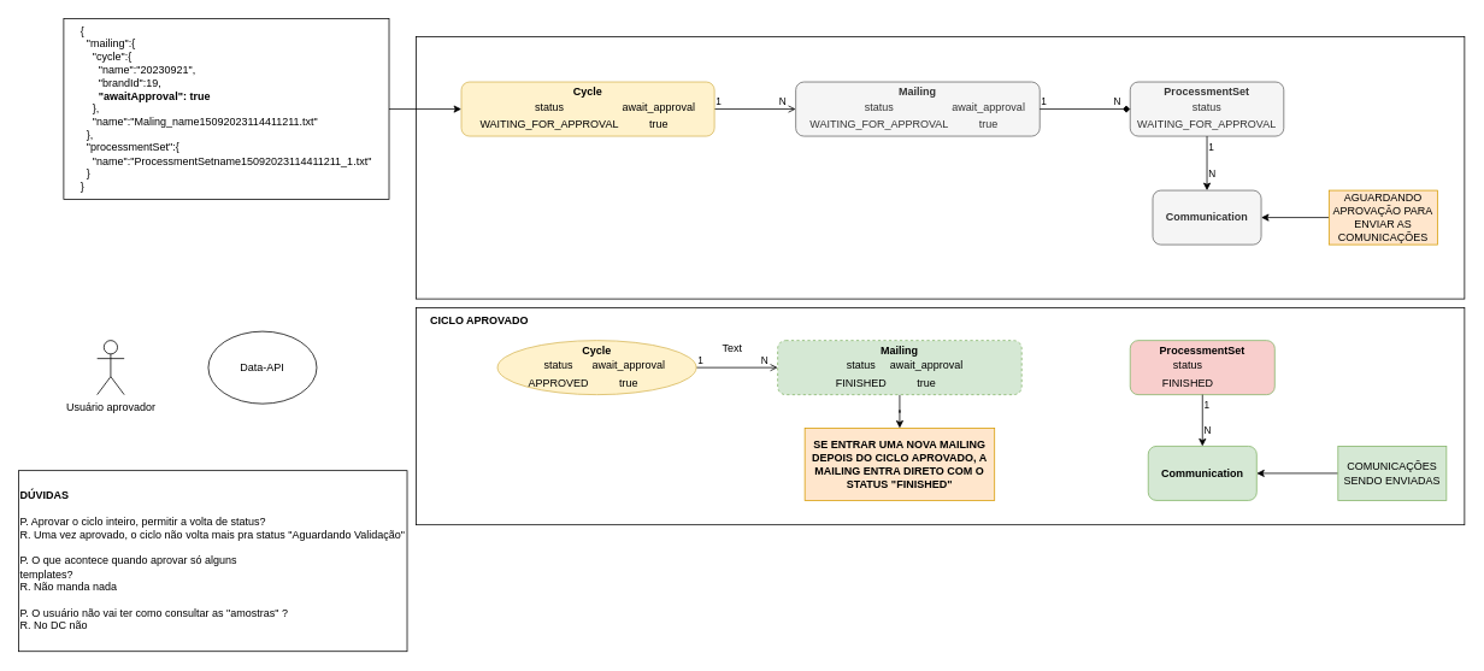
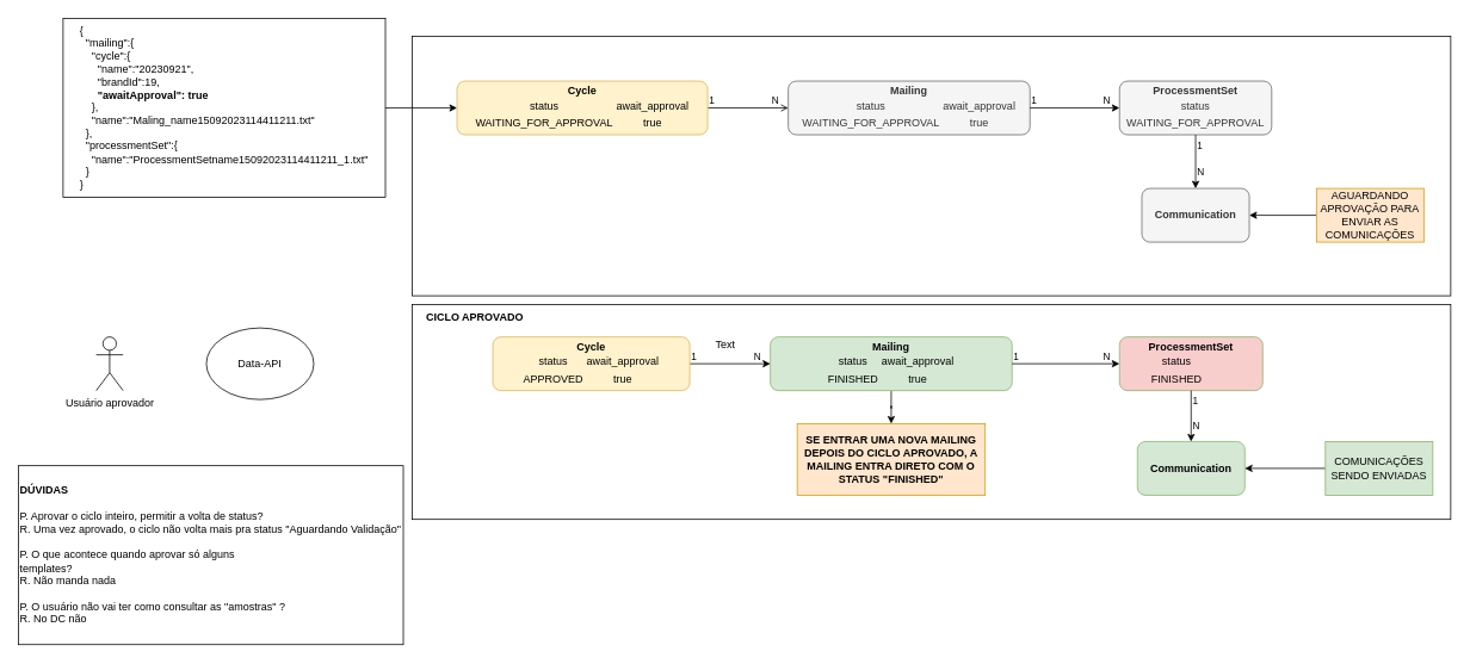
- <mxCell id="7" value="" style="endArrow=diamond;html=1;rounded=0;" parent="1" source="4" target="5" edge="1"><mxGeometry relative="1" as="geometry"><mxPoint x="880" y="390" as="sourcePoint" /><mxPoint x="1040" y="390" as="targetPoint" /></mxGeometry></mxCell>
+ <mxCell id="7" value="" style="endArrow=classic;html=1;rounded=0;" parent="1" source="4" target="5" edge="1"><mxGeometry relative="1" as="geometry"><mxPoint x="880" y="390" as="sourcePoint" /><mxPoint x="1040" y="390" as="targetPoint" /></mxGeometry></mxCell>
- <mxCell id="30" value="&lt;b&gt;Cycle&lt;/b&gt;&lt;table&gt;&lt;tbody&gt;&lt;tr&gt;&lt;td&gt;status&lt;br&gt;&lt;/td&gt;&lt;td&gt;await_approval&lt;/td&gt;&lt;/tr&gt;&lt;tr&gt;&lt;td&gt;APPROVED&lt;/td&gt;&lt;td&gt;true&lt;/td&gt;&lt;/tr&gt;&lt;/tbody&gt;&lt;/table&gt;" style="ellipse;whiteSpace=wrap;html=1;align=center;fillColor=#fff2cc;strokeColor=#d6b656;" parent="1" vertex="1"><mxGeometry y="376" width="220" height="60" as="geometry" x="550" /></mxCell>
+ <mxCell id="30" value="&lt;b&gt;Cycle&lt;/b&gt;&lt;table&gt;&lt;tbody&gt;&lt;tr&gt;&lt;td&gt;status&lt;br&gt;&lt;/td&gt;&lt;td&gt;await_approval&lt;/td&gt;&lt;/tr&gt;&lt;tr&gt;&lt;td&gt;APPROVED&lt;/td&gt;&lt;td&gt;true&lt;/td&gt;&lt;/tr&gt;&lt;/tbody&gt;&lt;/table&gt;" style="rounded=1;whiteSpace=wrap;html=1;align=center;fillColor=#fff2cc;strokeColor=#d6b656;" parent="1" vertex="1"><mxGeometry y="376" width="220" height="60" as="geometry" x="550" /></mxCell>
- <mxCell id="27" value="" style="endArrow=open;html=1;rounded=0;" parent="1" source="30" target="18" edge="1"><mxGeometry relative="1" as="geometry"><mxPoint x="990" y="400" as="sourcePoint" /><mxPoint x="1100" y="400" as="targetPoint" /></mxGeometry></mxCell>
+ <mxCell id="27" value="" style="endArrow=classic;html=1;rounded=0;" parent="1" source="30" target="18" edge="1"><mxGeometry relative="1" as="geometry"><mxPoint x="990" y="400" as="sourcePoint" /><mxPoint x="1100" y="400" as="targetPoint" /></mxGeometry></mxCell>
- <mxCell id="18" value="&lt;b&gt;Mailing&lt;/b&gt;&lt;br&gt;&lt;table&gt;&lt;tbody&gt;&lt;tr&gt;&lt;td&gt;status&lt;/td&gt;&lt;td&gt;await_approval&lt;/td&gt;&lt;/tr&gt;&lt;tr&gt;&lt;td&gt;FINISHED&lt;/td&gt;&lt;td&gt;true&lt;/td&gt;&lt;/tr&gt;&lt;/tbody&gt;&lt;/table&gt;" style="rounded=1;whiteSpace=wrap;html=1;fillColor=#d5e8d4;strokeColor=#82b366;dashed=1;" parent="1" vertex="1"><mxGeometry x="860" y="376" width="270" height="60" as="geometry" /></mxCell>
+ <mxCell id="18" value="&lt;b&gt;Mailing&lt;/b&gt;&lt;br&gt;&lt;table&gt;&lt;tbody&gt;&lt;tr&gt;&lt;td&gt;status&lt;/td&gt;&lt;td&gt;await_approval&lt;/td&gt;&lt;/tr&gt;&lt;tr&gt;&lt;td&gt;FINISHED&lt;/td&gt;&lt;td&gt;true&lt;/td&gt;&lt;/tr&gt;&lt;/tbody&gt;&lt;/table&gt;" style="rounded=1;whiteSpace=wrap;html=1;fillColor=#d5e8d4;strokeColor=#82b366;" parent="1" vertex="1"><mxGeometry x="860" y="376" width="270" height="60" as="geometry" /></mxCell>
+ <mxCell id="21" value="" style="endArrow=classic;html=1;rounded=0;" parent="1" source="18" target="19" edge="1"><mxGeometry relative="1" as="geometry"><mxPoint x="860" y="660" as="sourcePoint" /><mxPoint x="1020" y="660" as="targetPoint" /></mxGeometry></mxCell>
+ <mxCell id="22" value="1" style="edgeLabel;resizable=0;html=1;align=left;verticalAlign=bottom;" parent="21" connectable="0" vertex="1"><mxGeometry x="-1" relative="1" as="geometry" /></mxCell>
+ <mxCell id="23" value="N" style="edgeLabel;resizable=0;html=1;align=right;verticalAlign=bottom;" parent="21" connectable="0" vertex="1"><mxGeometry x="1" relative="1" as="geometry"><mxPoint x="-10" as="offset" /></mxGeometry></mxCell>
